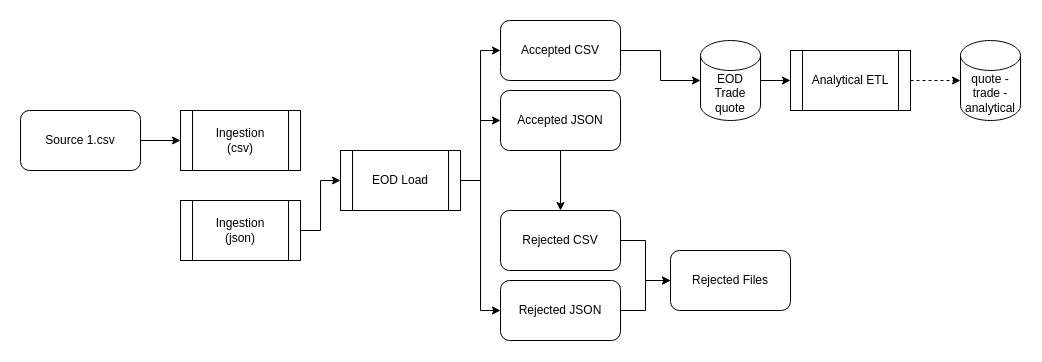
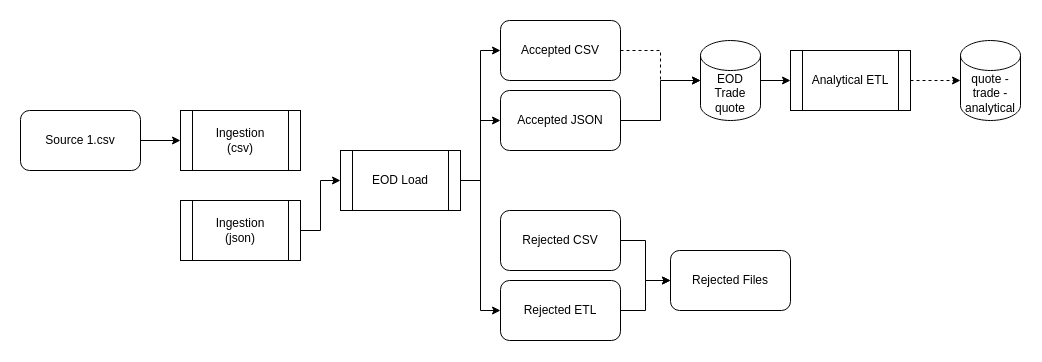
- <mxCell id="16" value="" style="edgeStyle=orthogonalEdgeStyle;rounded=0;orthogonalLoop=1;jettySize=auto;html=1;" edge="1" parent="1" source="17" target="5"><mxGeometry relative="1" as="geometry" /></mxCell>
+ <mxCell id="16" value="" style="edgeStyle=orthogonalEdgeStyle;rounded=0;orthogonalLoop=1;jettySize=auto;html=1;dashed=1;" edge="1" parent="1" source="17" target="5"><mxGeometry relative="1" as="geometry" /></mxCell>
- <mxCell id="20" value="" style="edgeStyle=orthogonalEdgeStyle;rounded=0;orthogonalLoop=1;jettySize=auto;html=1;" edge="1" parent="1" source="21" target="19"><mxGeometry relative="1" as="geometry" /></mxCell>
+ <mxCell id="20" value="" style="edgeStyle=orthogonalEdgeStyle;rounded=0;orthogonalLoop=1;jettySize=auto;html=1;" edge="1" parent="1" source="21" target="5"><mxGeometry relative="1" as="geometry" /></mxCell>
- <mxCell id="23" value="Rejected JSON" style="rounded=1;whiteSpace=wrap;html=1;" vertex="1" parent="1"><mxGeometry x="500" y="280" width="120" height="60" as="geometry" /></mxCell>
+ <mxCell id="23" value="Rejected ETL" style="rounded=1;whiteSpace=wrap;html=1;" vertex="1" parent="1"><mxGeometry x="500" y="280" width="120" height="60" as="geometry" /></mxCell>
